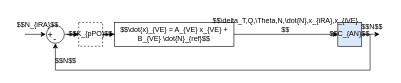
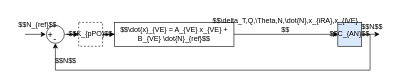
- <mxCell id="17" value="$$N_{iRA}$$" style="text;html=1;align=center;verticalAlign=middle;resizable=0;points=[];autosize=1;strokeColor=none;fillColor=none;" parent="1" vertex="1"><mxGeometry x="20" y="28" width="82" height="26" as="geometry" /></mxCell>
+ <mxCell id="17" value="$$N_{ref}$$" style="text;html=1;align=center;verticalAlign=middle;resizable=0;points=[];autosize=1;strokeColor=none;fillColor=none;" parent="1" vertex="1"><mxGeometry x="20" y="28" width="82" height="26" as="geometry" /></mxCell>
